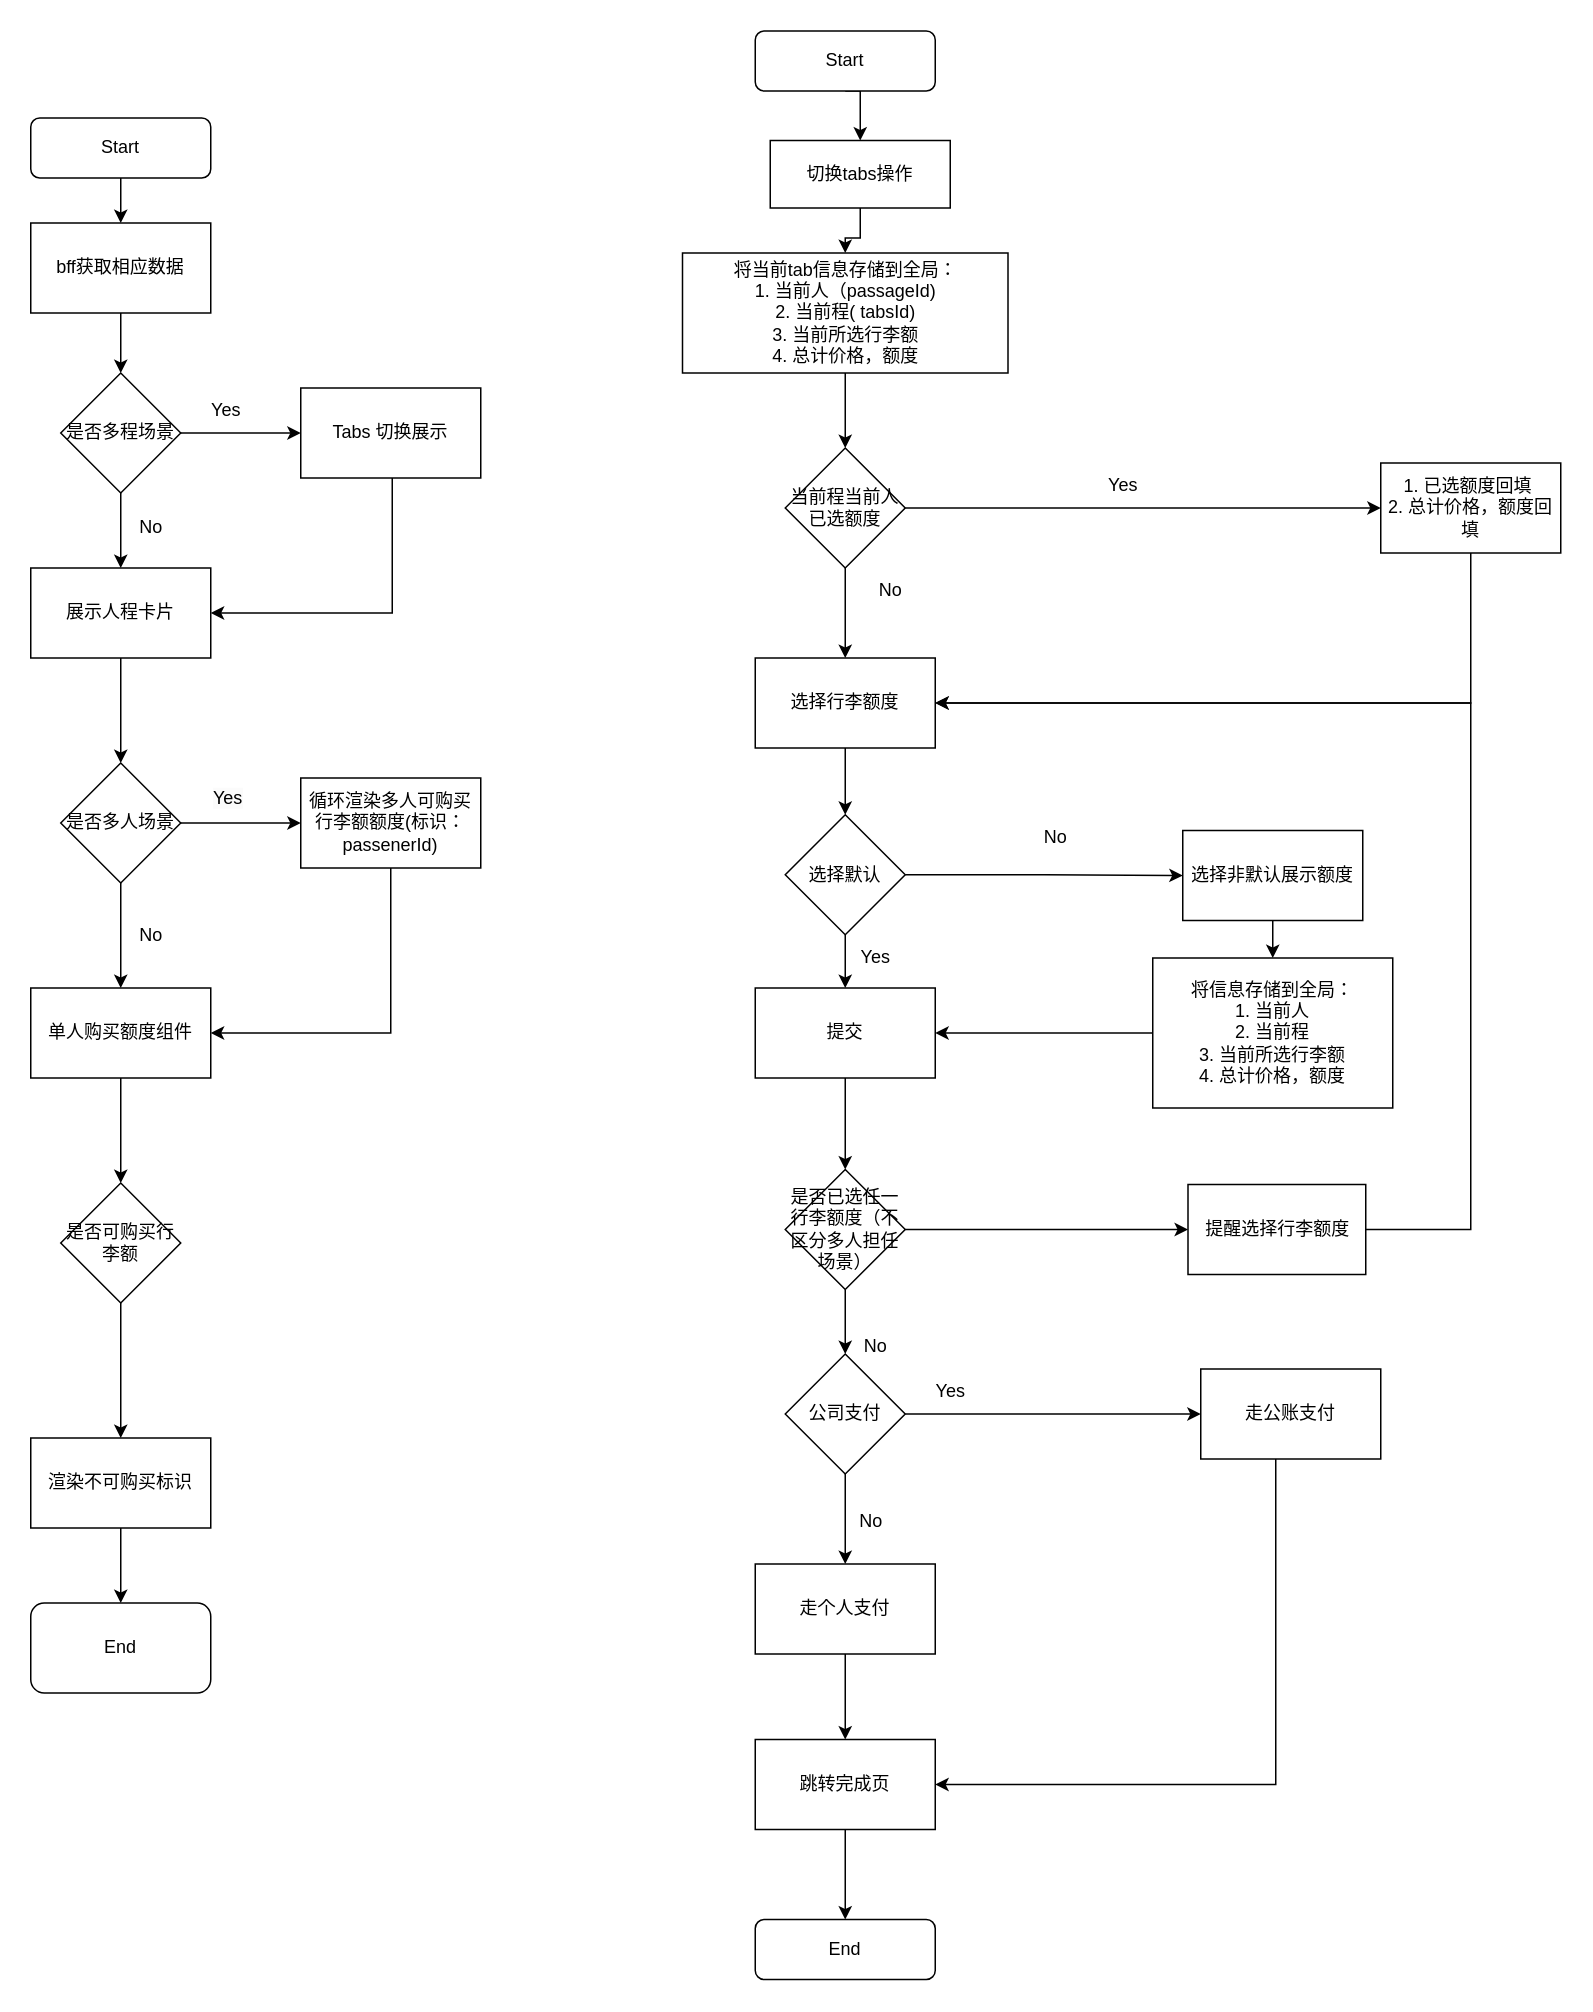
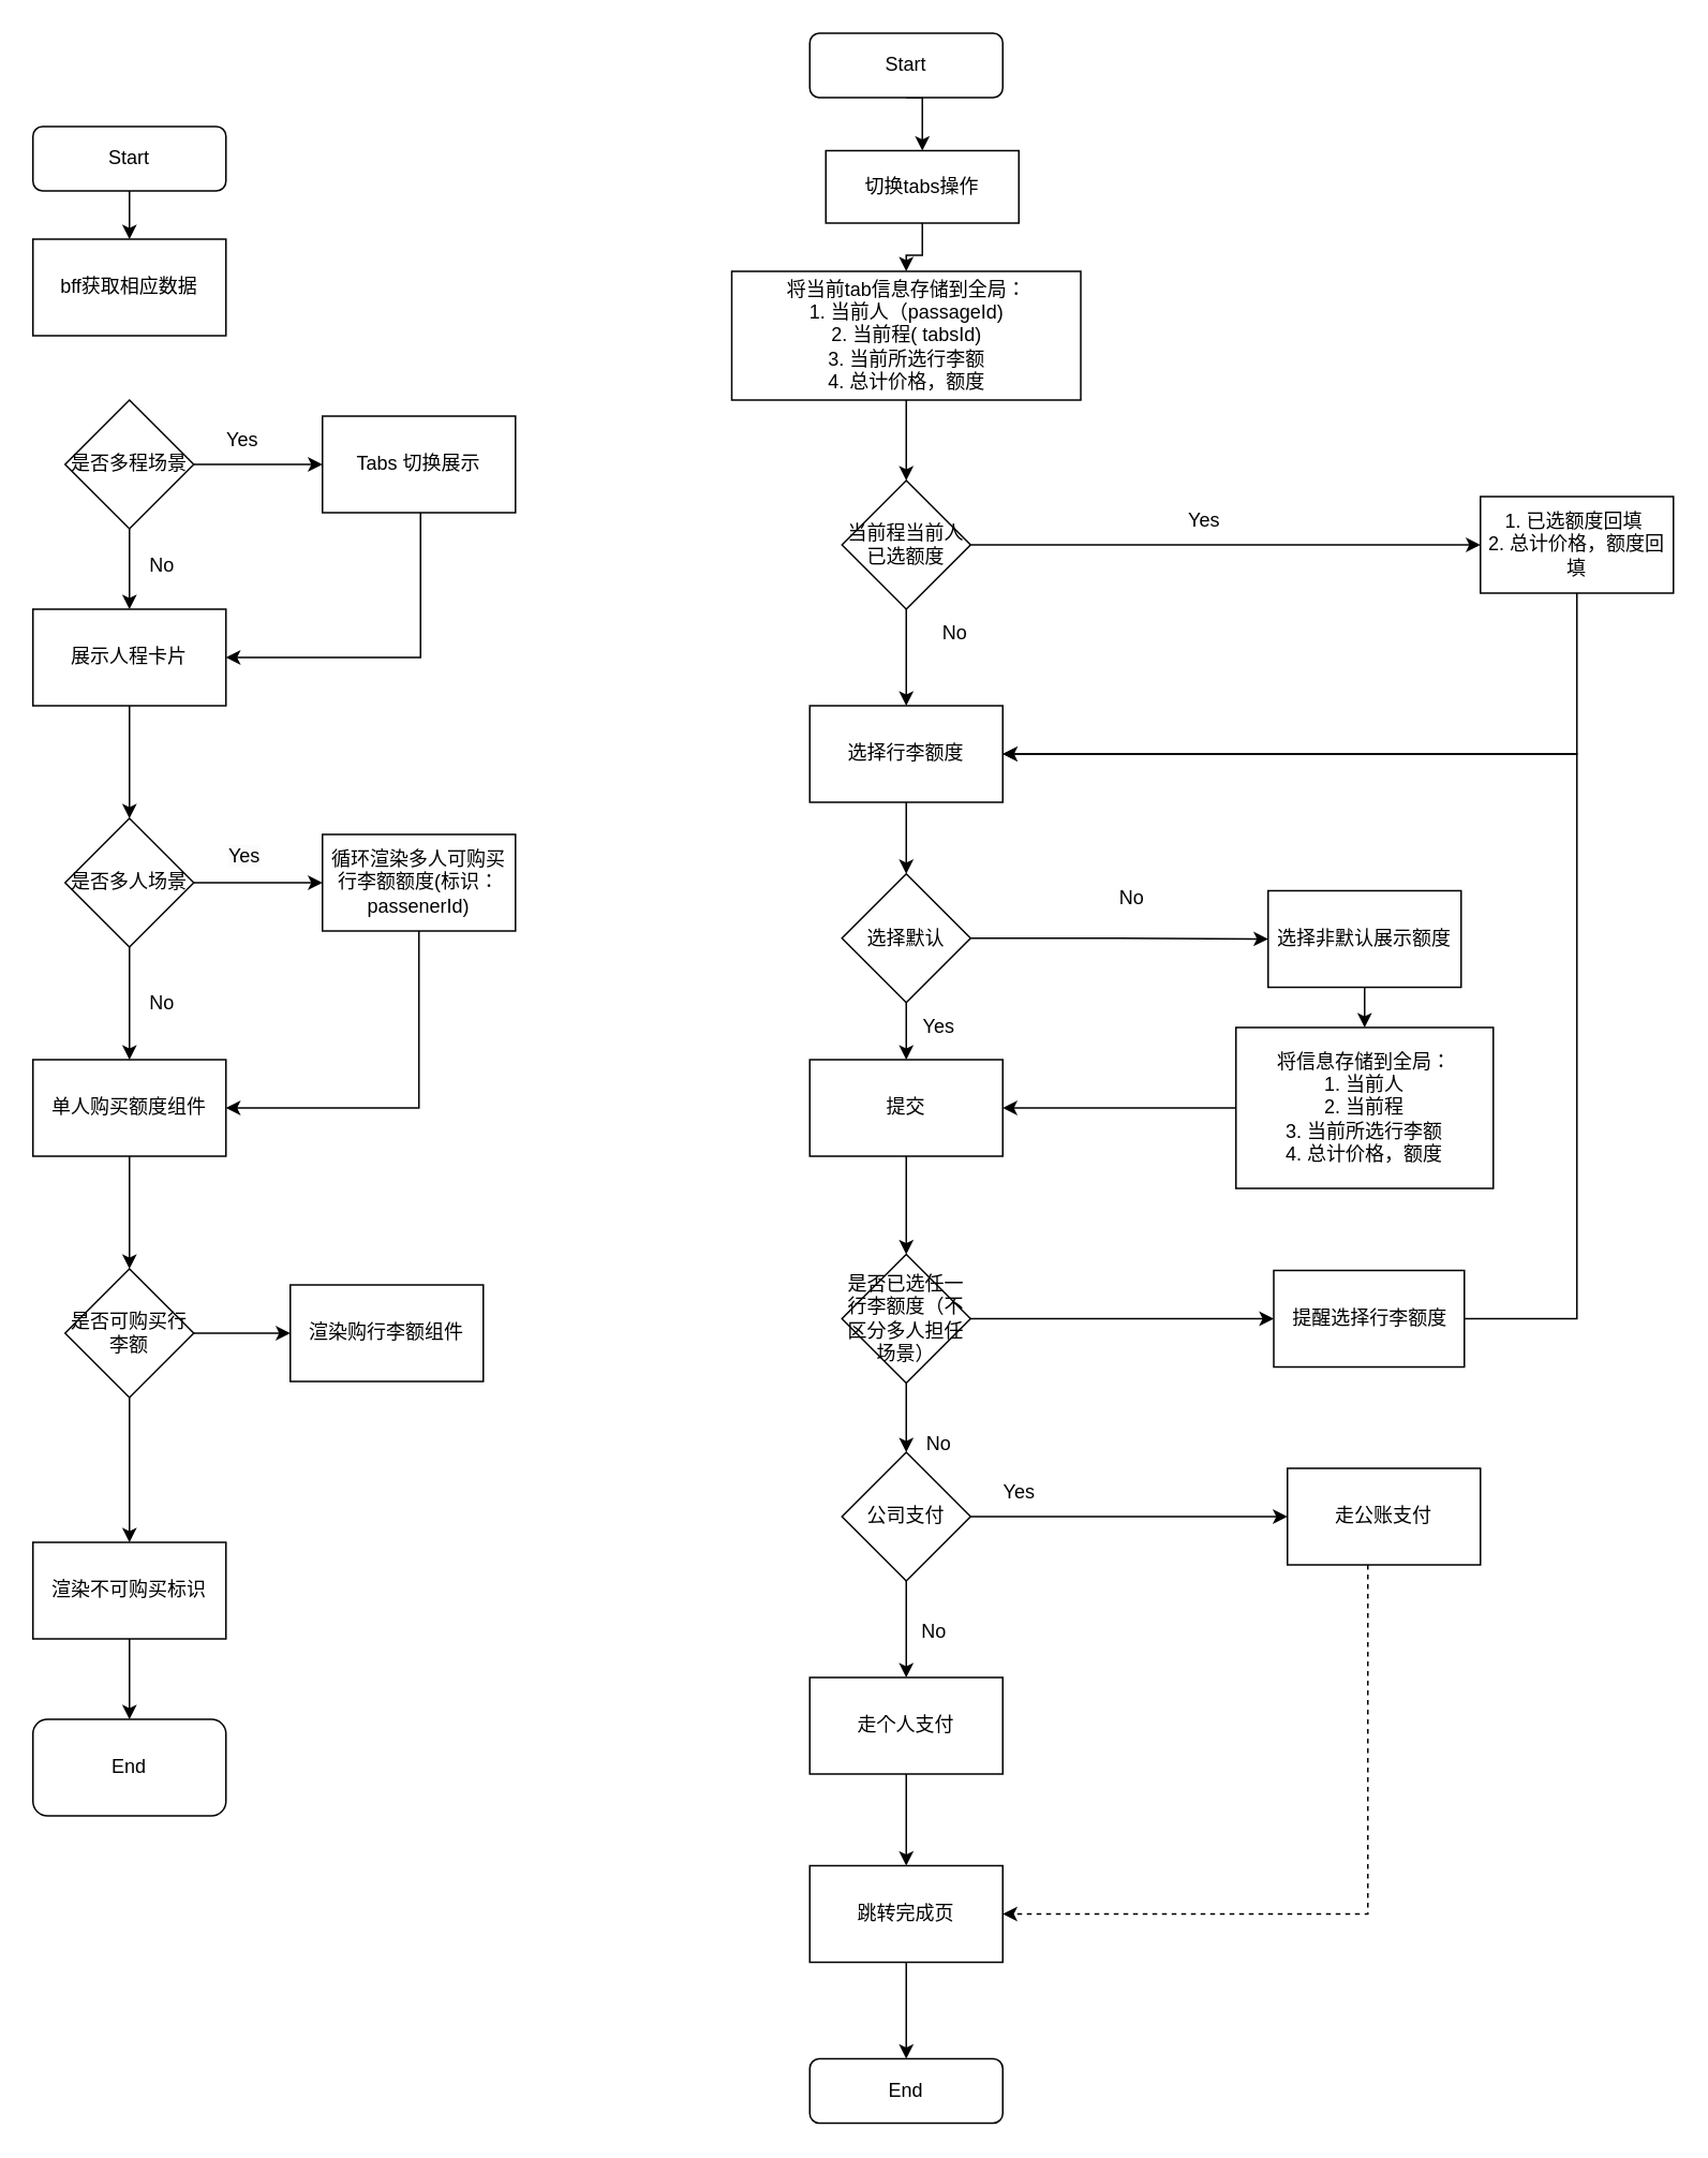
- <mxCell id="4" value="" style="edgeStyle=orthogonalEdgeStyle;rounded=0;orthogonalLoop=1;jettySize=auto;html=1;" edge="1" parent="1" source="5" target="8"><mxGeometry relative="1" as="geometry" /></mxCell>
+ <mxCell id="34" value="" style="edgeStyle=orthogonalEdgeStyle;rounded=0;orthogonalLoop=1;jettySize=auto;html=1;" edge="1" parent="1" source="36" target="37"><mxGeometry relative="1" as="geometry" /></mxCell>
+ <mxCell id="37" value="渲染购行李额组件" style="whiteSpace=wrap;html=1;rounded=0;" vertex="1" parent="1"><mxGeometry x="180" y="798" width="120" height="60" as="geometry" /></mxCell>
- <mxCell id="55" style="edgeStyle=orthogonalEdgeStyle;rounded=0;orthogonalLoop=1;jettySize=auto;html=1;entryX=1;entryY=0.5;entryDx=0;entryDy=0;" edge="1" parent="1" source="56" target="62"><mxGeometry relative="1" as="geometry"><Array as="points"><mxPoint x="850" y="1189" /></Array></mxGeometry></mxCell>
+ <mxCell id="55" style="edgeStyle=orthogonalEdgeStyle;rounded=0;orthogonalLoop=1;jettySize=auto;html=1;entryX=1;entryY=0.5;entryDx=0;entryDy=0;dashed=1;" edge="1" parent="1" source="56" target="62"><mxGeometry relative="1" as="geometry"><Array as="points"><mxPoint x="850" y="1189" /></Array></mxGeometry></mxCell>
